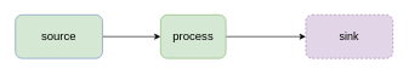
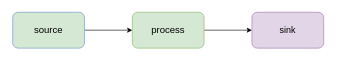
- <mxCell id="5" value="&lt;font style=&quot;font-size: 16px;&quot;&gt;process&lt;/font&gt;" style="rounded=1;whiteSpace=wrap;html=1;fillColor=#d5e8d4;strokeColor=#82b366;" vertex="1" parent="1"><mxGeometry x="220" y="20" width="90" height="60" as="geometry" /></mxCell>
+ <mxCell id="5" value="&lt;font style=&quot;font-size: 16px;&quot;&gt;process&lt;/font&gt;" style="rounded=1;whiteSpace=wrap;html=1;fillColor=#d5e8d4;strokeColor=#82b366;" vertex="1" parent="1"><mxGeometry x="220" y="20" width="120" height="60" as="geometry" /></mxCell>
- <mxCell id="6" value="&lt;font style=&quot;font-size: 15px;&quot;&gt;sink&lt;/font&gt;" style="rounded=1;whiteSpace=wrap;html=1;fillColor=#e1d5e7;strokeColor=#9673a6;dashed=1;" vertex="1" parent="1"><mxGeometry x="420" y="20" width="120" height="60" as="geometry" /></mxCell>
+ <mxCell id="6" value="&lt;font style=&quot;font-size: 15px;&quot;&gt;sink&lt;/font&gt;" style="rounded=1;whiteSpace=wrap;html=1;fillColor=#e1d5e7;strokeColor=#9673a6;" vertex="1" parent="1"><mxGeometry x="420" y="20" width="120" height="60" as="geometry" /></mxCell>
